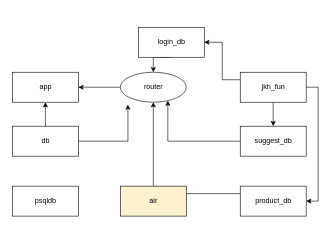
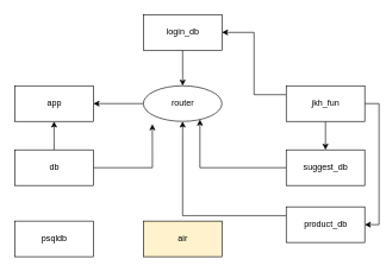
- <mxCell id="7" value="login_db" style="html=1;" vertex="1" parent="1"><mxGeometry x="230" y="45" width="110" height="50" as="geometry" /></mxCell>
+ <mxCell id="7" value="login_db" style="html=1;" vertex="1" parent="1"><mxGeometry x="200" y="20" width="110" height="50" as="geometry" /></mxCell>
- <mxCell id="15" value="product_db" style="html=1;" vertex="1" parent="1"><mxGeometry x="400" y="310" width="110" height="50" as="geometry" /></mxCell>
+ <mxCell id="15" value="product_db" style="html=1;" vertex="1" parent="1"><mxGeometry x="400" y="290" width="110" height="50" as="geometry" /></mxCell>
